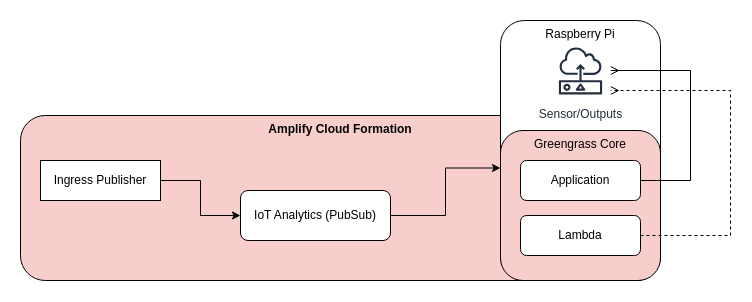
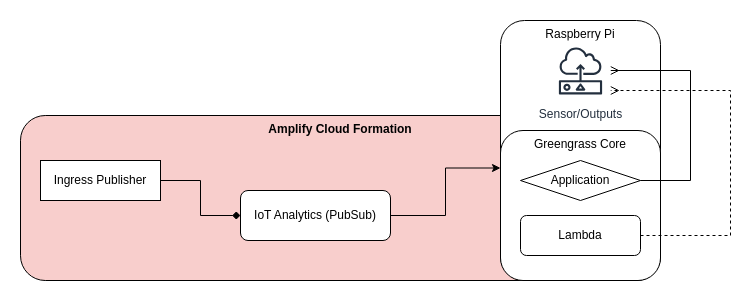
- <mxCell id="10" value="Application" style="rounded=1;whiteSpace=wrap;html=1;verticalAlign=middle;" vertex="1" parent="1"><mxGeometry x="520" y="160" width="120" height="40" as="geometry" /></mxCell>
+ <mxCell id="10" value="Application" style="rhombus;whiteSpace=wrap;html=1;verticalAlign=middle;" vertex="1" parent="1"><mxGeometry x="520" y="160" width="120" height="40" as="geometry" /></mxCell>
- <mxCell id="8" value="Greengrass Core" style="rounded=1;whiteSpace=wrap;html=1;verticalAlign=top;fillColor=#f8cecc;" vertex="1" parent="1"><mxGeometry x="500" y="130" width="160" height="150" as="geometry" /></mxCell>
+ <mxCell id="8" value="Greengrass Core" style="rounded=1;whiteSpace=wrap;html=1;verticalAlign=top;" vertex="1" parent="1"><mxGeometry x="500" y="130" width="160" height="150" as="geometry" /></mxCell>
- <mxCell id="6" style="edgeStyle=orthogonalEdgeStyle;rounded=0;orthogonalLoop=1;jettySize=auto;html=1;entryX=0;entryY=0.5;entryDx=0;entryDy=0;" edge="1" parent="1" source="7" target="5"><mxGeometry relative="1" as="geometry" /></mxCell>
+ <mxCell id="6" style="edgeStyle=orthogonalEdgeStyle;rounded=0;orthogonalLoop=1;jettySize=auto;html=1;entryX=0;entryY=0.5;entryDx=0;entryDy=0;endArrow=diamond;" edge="1" parent="1" source="7" target="5"><mxGeometry relative="1" as="geometry" /></mxCell>
